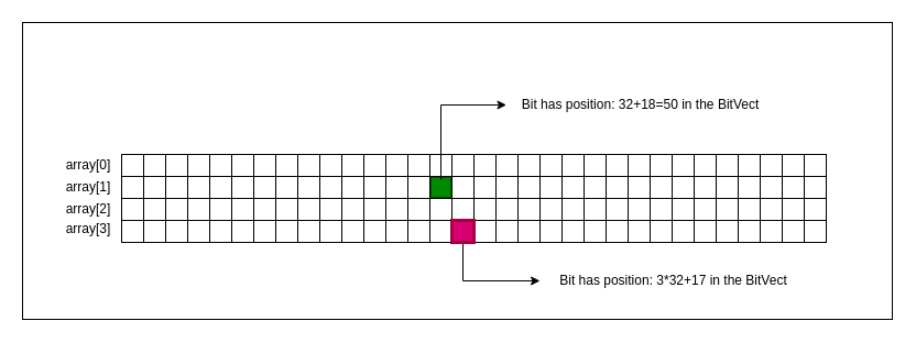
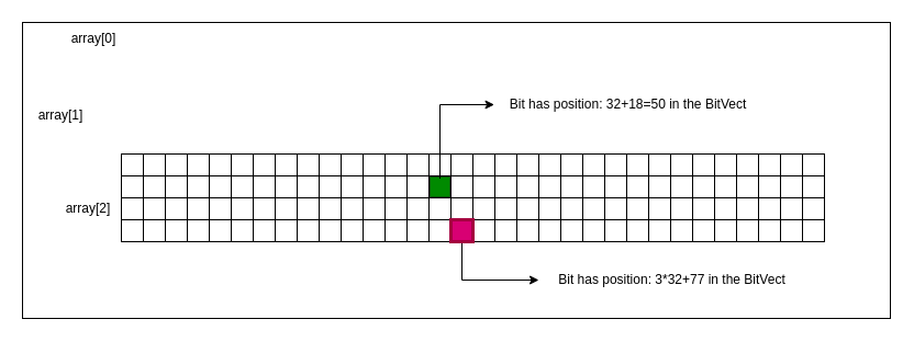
- <mxCell id="265" value="Bit has position: 32+18=50 in the BitVect" style="text;html=1;strokeColor=none;fillColor=none;align=center;verticalAlign=middle;whiteSpace=wrap;rounded=0;" vertex="1" parent="1"><mxGeometry x="459.5" y="80" width="242.5" height="30" as="geometry" /></mxCell>
+ <mxCell id="265" value="Bit has position: 32+18=50 in the BitVect" style="text;html=1;strokeColor=none;fillColor=none;align=center;verticalAlign=middle;whiteSpace=wrap;rounded=0;" vertex="1" parent="1"><mxGeometry x="449.5" y="80" width="242.5" height="30" as="geometry" /></mxCell>
- <mxCell id="256" value="array[0]" style="text;html=1;strokeColor=none;fillColor=none;align=center;verticalAlign=middle;whiteSpace=wrap;rounded=0;" vertex="1" parent="1"><mxGeometry x="50" y="142.5" width="60" height="15" as="geometry" /></mxCell>
+ <mxCell id="256" value="array[0]" style="text;html=1;strokeColor=none;fillColor=none;align=center;verticalAlign=middle;whiteSpace=wrap;rounded=0;" vertex="1" parent="1"><mxGeometry x="55" y="27.5" width="60" height="15" as="geometry" /></mxCell>
- <mxCell id="257" value="array[1]" style="text;html=1;strokeColor=none;fillColor=none;align=center;verticalAlign=middle;whiteSpace=wrap;rounded=0;" vertex="1" parent="1"><mxGeometry x="50" y="162.5" width="60" height="15" as="geometry" /></mxCell>
+ <mxCell id="257" value="array[1]" style="text;html=1;strokeColor=none;fillColor=none;align=center;verticalAlign=middle;whiteSpace=wrap;rounded=0;" vertex="1" parent="1"><mxGeometry x="25" y="97.5" width="60" height="15" as="geometry" /></mxCell>
- <mxCell id="259" value="array[3]" style="text;html=1;strokeColor=none;fillColor=none;align=center;verticalAlign=middle;whiteSpace=wrap;rounded=0;" vertex="1" parent="1"><mxGeometry x="50" y="200" width="60" height="15" as="geometry" /></mxCell>
- <mxCell id="266" value="Bit has position: 3*32+17 in the BitVect" style="text;html=1;strokeColor=none;fillColor=none;align=center;verticalAlign=middle;whiteSpace=wrap;rounded=0;" vertex="1" parent="1"><mxGeometry x="490" y="240" width="242.5" height="30" as="geometry" /></mxCell>
+ <mxCell id="266" value="Bit has position: 3*32+77 in the BitVect" style="text;html=1;strokeColor=none;fillColor=none;align=center;verticalAlign=middle;whiteSpace=wrap;rounded=0;" vertex="1" parent="1"><mxGeometry x="490" y="240" width="242.5" height="30" as="geometry" /></mxCell>
